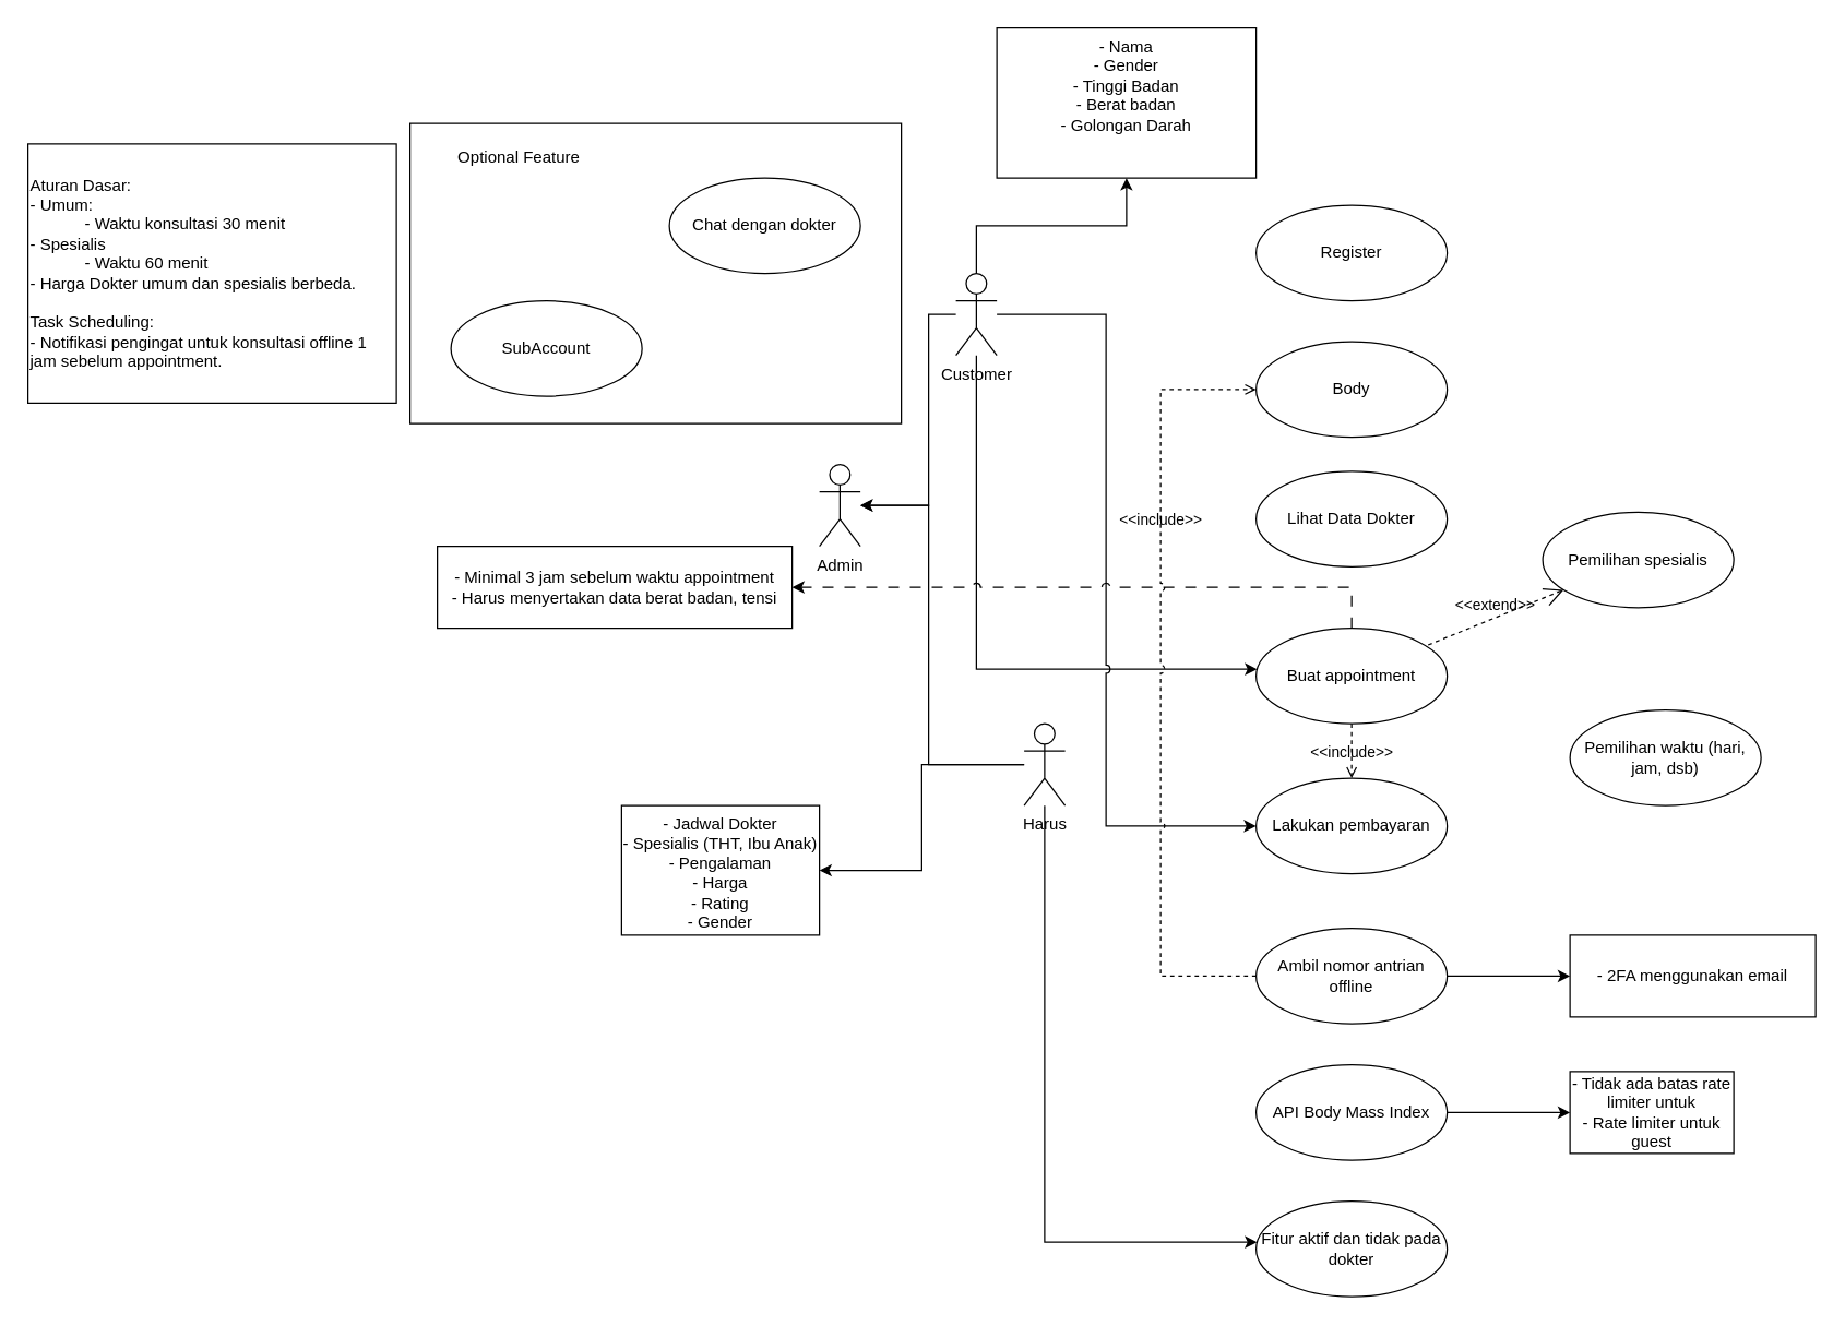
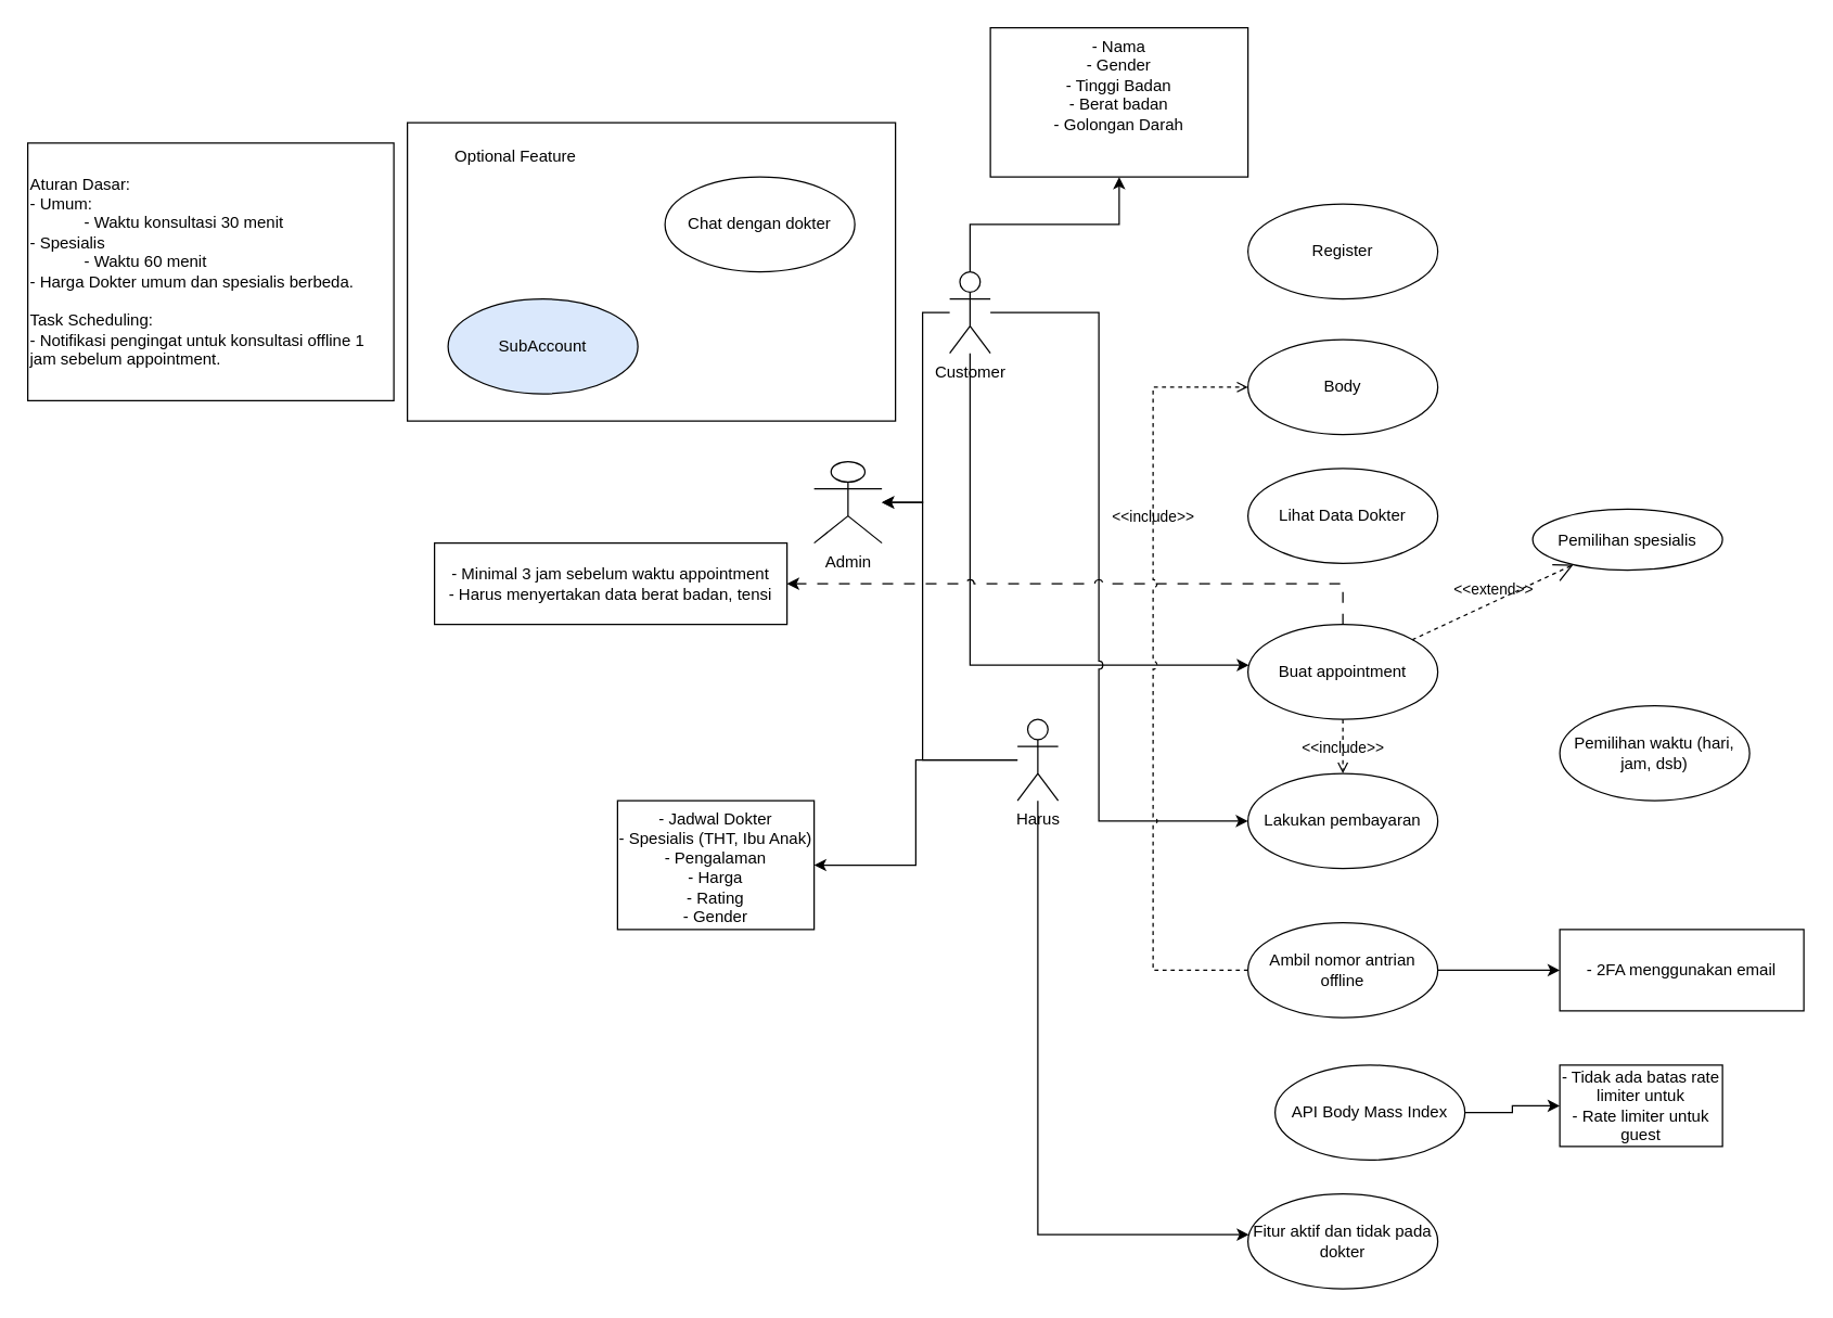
- <mxCell id="37" value="SubAccount" style="ellipse;whiteSpace=wrap;html=1;" vertex="1" parent="33"><mxGeometry x="30" y="130" width="140" height="70" as="geometry" /></mxCell>
+ <mxCell id="37" value="SubAccount" style="ellipse;whiteSpace=wrap;html=1;fillColor=#dae8fc;" vertex="1" parent="33"><mxGeometry x="30" y="130" width="140" height="70" as="geometry" /></mxCell>
- <mxCell id="5" value="Admin" style="shape=umlActor;verticalLabelPosition=bottom;verticalAlign=top;html=1;outlineConnect=0;" vertex="1" parent="1"><mxGeometry x="600" y="340" width="30" height="60" as="geometry" /></mxCell>
+ <mxCell id="5" value="Admin" style="shape=umlActor;verticalLabelPosition=bottom;verticalAlign=top;html=1;outlineConnect=0;" vertex="1" parent="1"><mxGeometry x="600" y="340" width="50" height="60" as="geometry" /></mxCell>
- <mxCell id="19" value="Pemilihan spesialis" style="ellipse;whiteSpace=wrap;html=1;" vertex="1" parent="1"><mxGeometry x="1130" y="375" width="140" height="70" as="geometry" /></mxCell>
+ <mxCell id="19" value="Pemilihan spesialis" style="ellipse;whiteSpace=wrap;html=1;" vertex="1" parent="1"><mxGeometry x="1130" y="375" width="140" height="45" as="geometry" /></mxCell>
- <mxCell id="25" value="API Body Mass Index" style="ellipse;whiteSpace=wrap;html=1;" vertex="1" parent="1"><mxGeometry x="920" y="780" width="140" height="70" as="geometry" /></mxCell>
+ <mxCell id="25" value="API Body Mass Index" style="ellipse;whiteSpace=wrap;html=1;" vertex="1" parent="1"><mxGeometry x="940" y="785" width="140" height="70" as="geometry" /></mxCell>
